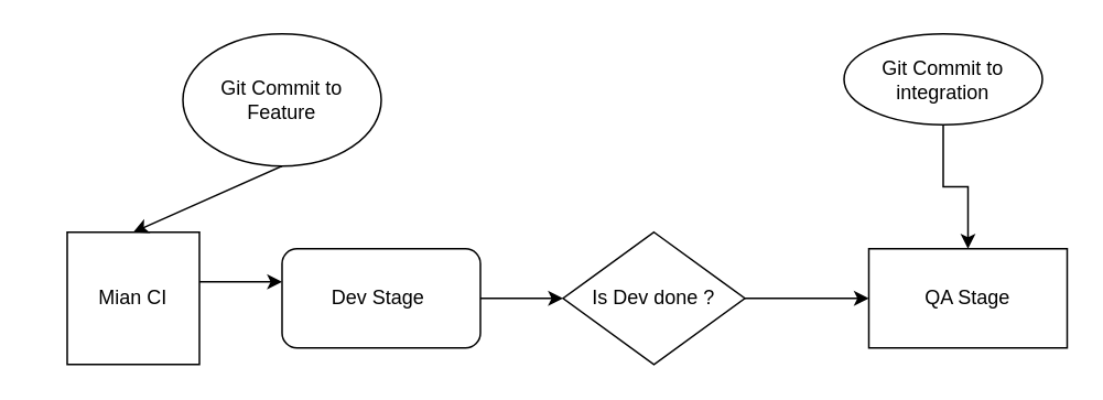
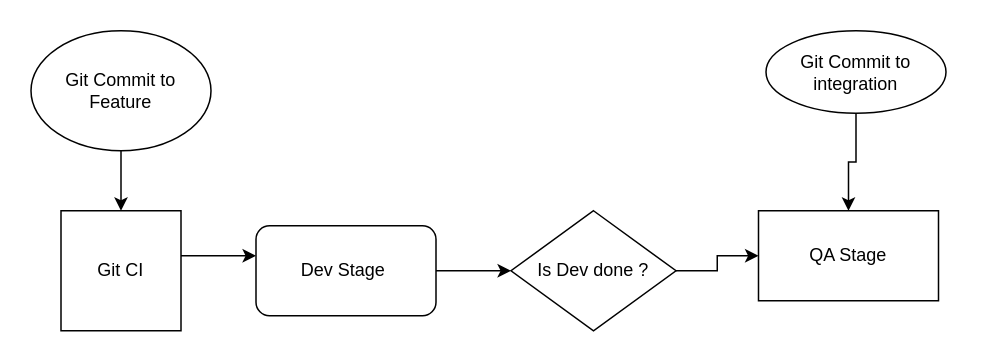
- <mxCell id="7" value="Git Commit to Feature&lt;br&gt;" style="ellipse;whiteSpace=wrap;html=1;" vertex="1" parent="1"><mxGeometry x="110" y="20" width="120" height="80" as="geometry" /></mxCell>
+ <mxCell id="7" value="Git Commit to Feature&lt;br&gt;" style="ellipse;whiteSpace=wrap;html=1;" vertex="1" parent="1"><mxGeometry x="20" y="20" width="120" height="80" as="geometry" /></mxCell>
- <mxCell id="2" value="Mian CI" style="whiteSpace=wrap;html=1;aspect=fixed;" vertex="1" parent="1"><mxGeometry x="40" y="140" width="80" height="80" as="geometry" /></mxCell>
+ <mxCell id="2" value="Git CI" style="whiteSpace=wrap;html=1;aspect=fixed;" vertex="1" parent="1"><mxGeometry x="40" y="140" width="80" height="80" as="geometry" /></mxCell>
- <mxCell id="10" value="QA Stage" style="whiteSpace=wrap;html=1;" vertex="1" parent="1"><mxGeometry x="525" y="150" width="120" height="60" as="geometry" /></mxCell>
+ <mxCell id="10" value="QA Stage" style="whiteSpace=wrap;html=1;" vertex="1" parent="1"><mxGeometry x="505" y="140" width="120" height="60" as="geometry" /></mxCell>
